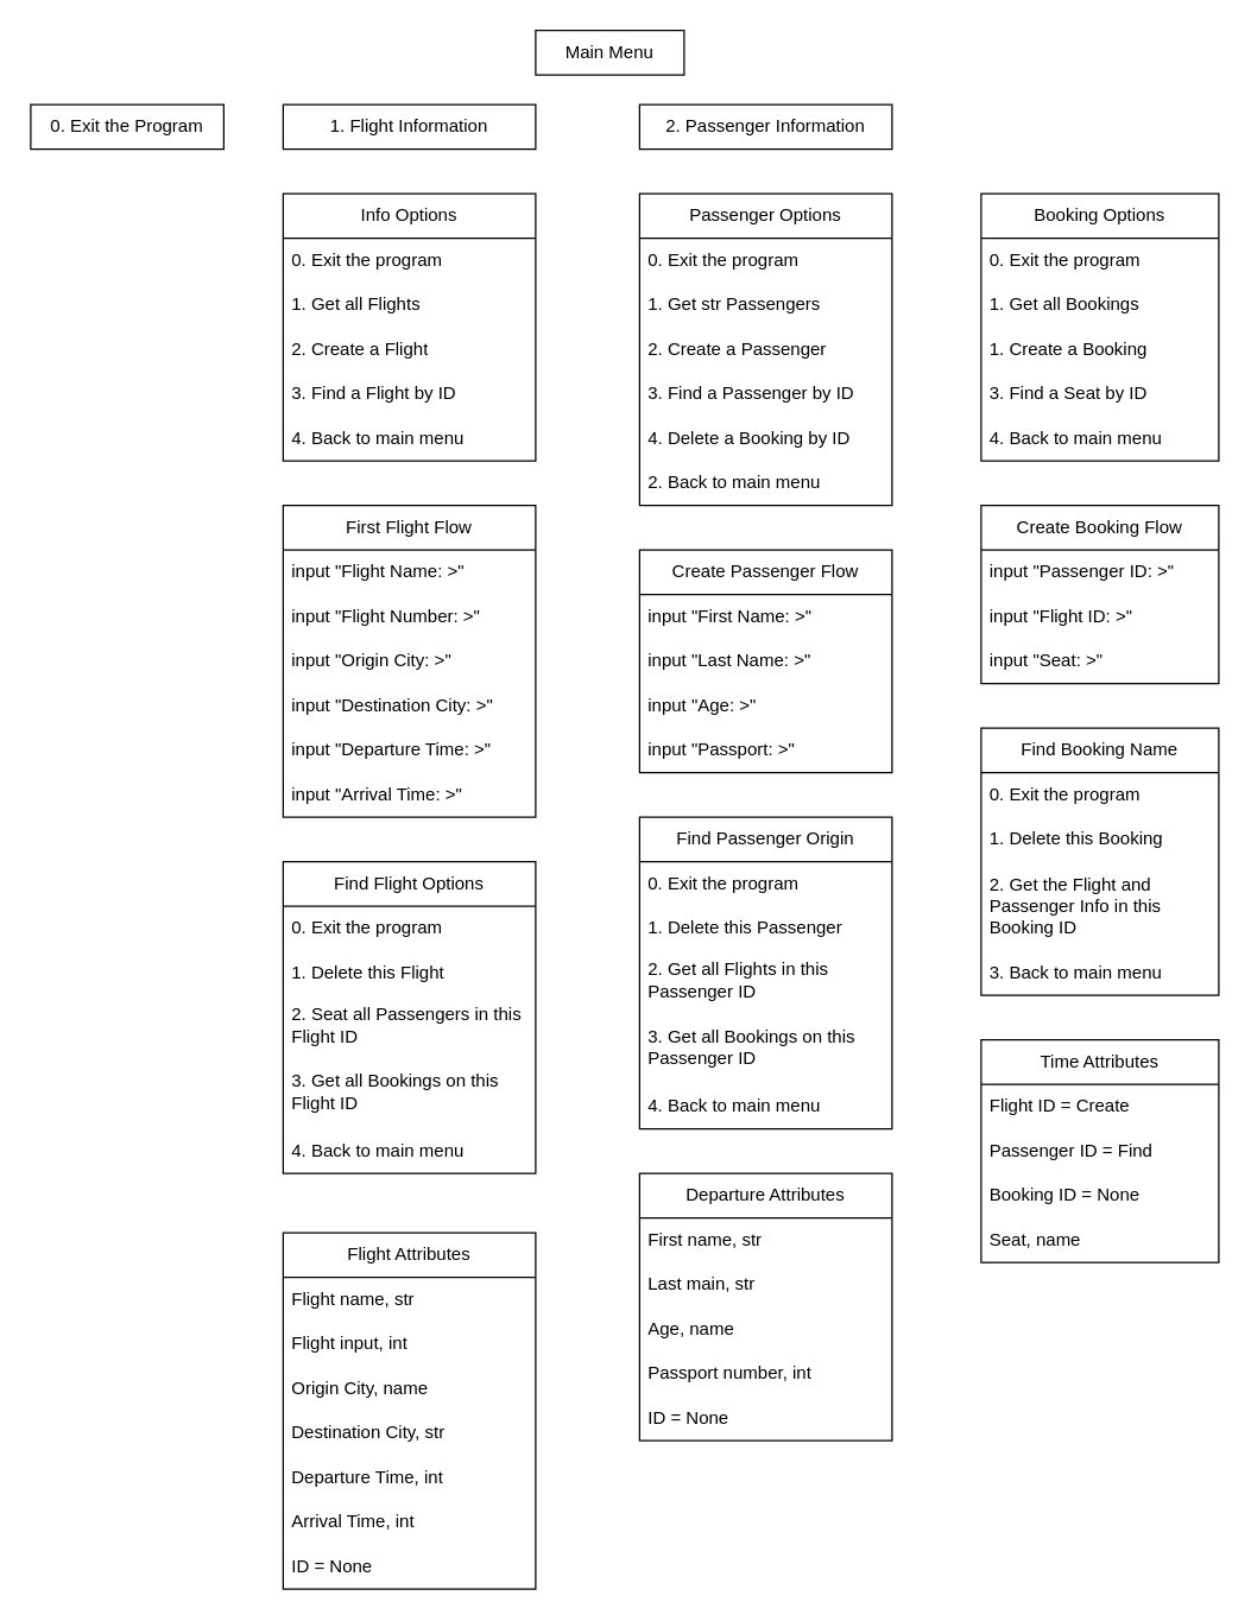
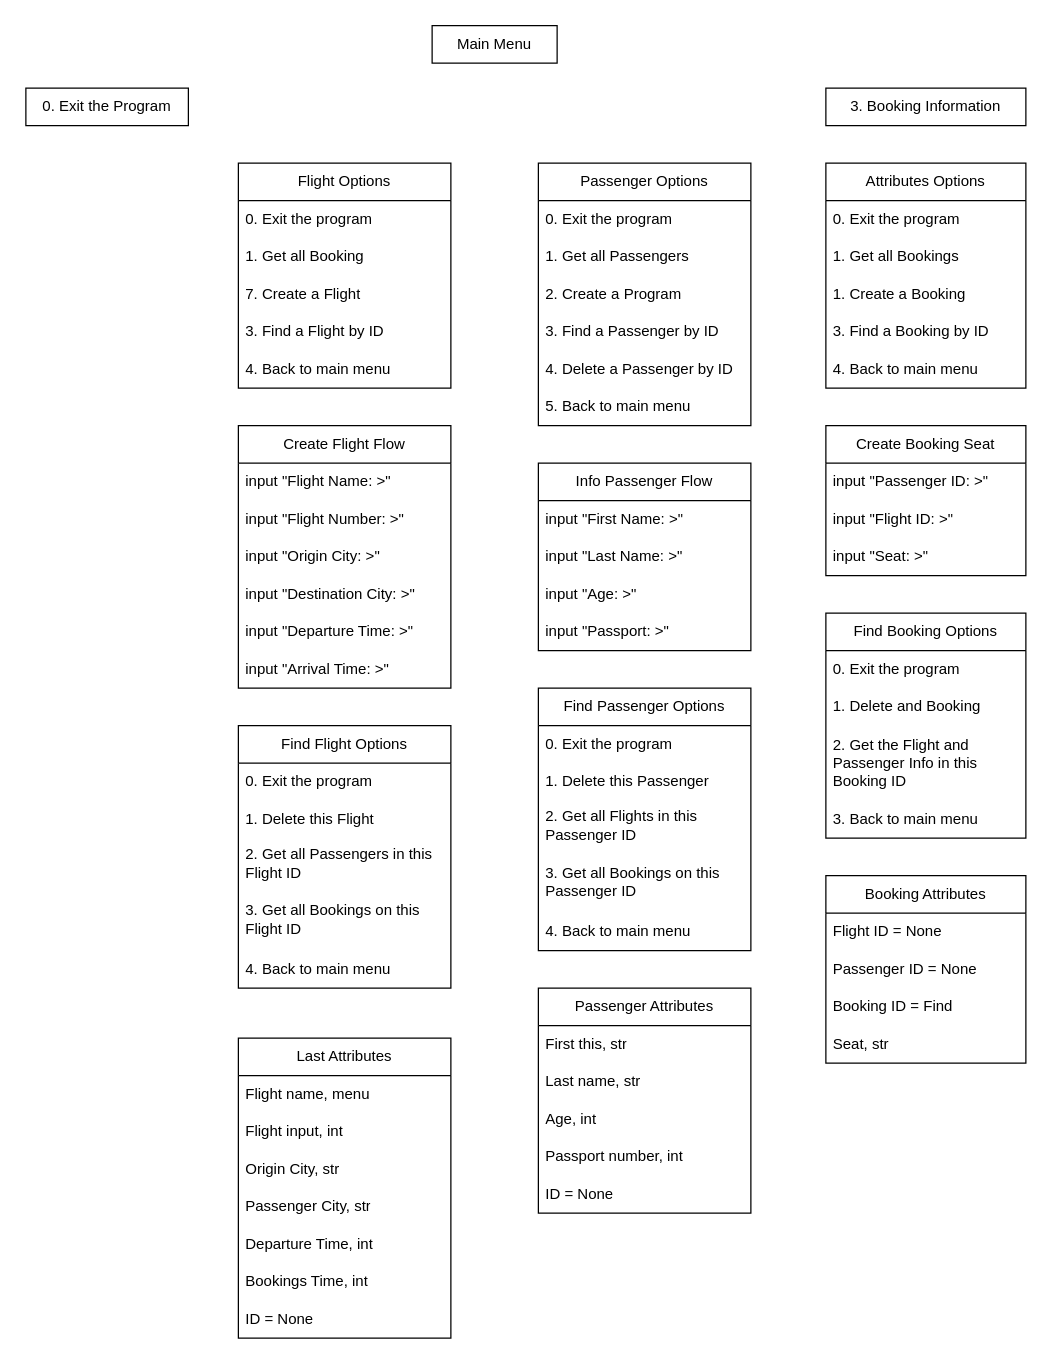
- <mxCell id="2" value="Main Menu" style="text;html=1;strokeColor=default;fillColor=none;align=center;verticalAlign=middle;whiteSpace=wrap;rounded=0;" parent="1" vertex="1"><mxGeometry x="360" y="20" width="100" height="30" as="geometry" /></mxCell>
+ <mxCell id="2" value="Main Menu" style="text;html=1;strokeColor=default;fillColor=none;align=center;verticalAlign=middle;whiteSpace=wrap;rounded=0;" parent="1" vertex="1"><mxGeometry x="345" y="20" width="100" height="30" as="geometry" /></mxCell>
- <mxCell id="4" value="1. Flight Information" style="text;html=1;strokeColor=default;fillColor=none;align=center;verticalAlign=middle;whiteSpace=wrap;rounded=0;" parent="1" vertex="1"><mxGeometry x="190" y="70" width="170" height="30" as="geometry" /></mxCell>
- <mxCell id="3" value="2. Passenger Information" style="text;html=1;strokeColor=default;fillColor=none;align=center;verticalAlign=middle;whiteSpace=wrap;rounded=0;" parent="1" vertex="1"><mxGeometry x="430" y="70" width="170" height="30" as="geometry" /></mxCell>
+ <mxCell id="76" value="3. Booking Information" style="text;html=1;strokeColor=default;fillColor=none;align=center;verticalAlign=middle;whiteSpace=wrap;rounded=0;" parent="1" vertex="1"><mxGeometry x="660" y="70" width="160" height="30" as="geometry" /></mxCell>
- <mxCell id="19" value="Info Options" style="swimlane;fontStyle=0;childLayout=stackLayout;horizontal=1;startSize=30;horizontalStack=0;resizeParent=1;resizeParentMax=0;resizeLast=0;collapsible=1;marginBottom=0;whiteSpace=wrap;html=1;" parent="1" vertex="1"><mxGeometry x="190" y="130" width="170" height="180" as="geometry"><mxRectangle x="40" y="-720" width="110" height="30" as="alternateBounds" /></mxGeometry></mxCell>
+ <mxCell id="19" value="Flight Options" style="swimlane;fontStyle=0;childLayout=stackLayout;horizontal=1;startSize=30;horizontalStack=0;resizeParent=1;resizeParentMax=0;resizeLast=0;collapsible=1;marginBottom=0;whiteSpace=wrap;html=1;" parent="1" vertex="1"><mxGeometry x="190" y="130" width="170" height="180" as="geometry"><mxRectangle x="40" y="-720" width="110" height="30" as="alternateBounds" /></mxGeometry></mxCell>
- <mxCell id="61" value="Booking Options" style="swimlane;fontStyle=0;childLayout=stackLayout;horizontal=1;startSize=30;horizontalStack=0;resizeParent=1;resizeParentMax=0;resizeLast=0;collapsible=1;marginBottom=0;whiteSpace=wrap;html=1;" parent="1" vertex="1"><mxGeometry x="660" y="130" width="160" height="180" as="geometry" /></mxCell>
+ <mxCell id="61" value="Attributes Options" style="swimlane;fontStyle=0;childLayout=stackLayout;horizontal=1;startSize=30;horizontalStack=0;resizeParent=1;resizeParentMax=0;resizeLast=0;collapsible=1;marginBottom=0;whiteSpace=wrap;html=1;" parent="1" vertex="1"><mxGeometry x="660" y="130" width="160" height="180" as="geometry" /></mxCell>
- <mxCell id="21" value="1. Get all Flights" style="text;strokeColor=none;fillColor=none;align=left;verticalAlign=middle;spacingLeft=4;spacingRight=4;overflow=hidden;points=[[0,0.5],[1,0.5]];portConstraint=eastwest;rotatable=0;whiteSpace=wrap;html=1;" parent="19" vertex="1"><mxGeometry y="60" width="170" height="30" as="geometry" /></mxCell>
+ <mxCell id="21" value="1. Get all Booking" style="text;strokeColor=none;fillColor=none;align=left;verticalAlign=middle;spacingLeft=4;spacingRight=4;overflow=hidden;points=[[0,0.5],[1,0.5]];portConstraint=eastwest;rotatable=0;whiteSpace=wrap;html=1;" parent="19" vertex="1"><mxGeometry y="60" width="170" height="30" as="geometry" /></mxCell>
- <mxCell id="27" value="1. Get str Passengers" style="text;strokeColor=none;fillColor=none;align=left;verticalAlign=middle;spacingLeft=4;spacingRight=4;overflow=hidden;points=[[0,0.5],[1,0.5]];portConstraint=eastwest;rotatable=0;whiteSpace=wrap;html=1;" parent="25" vertex="1"><mxGeometry y="60" width="170" height="30" as="geometry" /></mxCell>
+ <mxCell id="27" value="1. Get all Passengers" style="text;strokeColor=none;fillColor=none;align=left;verticalAlign=middle;spacingLeft=4;spacingRight=4;overflow=hidden;points=[[0,0.5],[1,0.5]];portConstraint=eastwest;rotatable=0;whiteSpace=wrap;html=1;" parent="25" vertex="1"><mxGeometry y="60" width="170" height="30" as="geometry" /></mxCell>
- <mxCell id="22" value="2. Create a Flight" style="text;strokeColor=none;fillColor=none;align=left;verticalAlign=middle;spacingLeft=4;spacingRight=4;overflow=hidden;points=[[0,0.5],[1,0.5]];portConstraint=eastwest;rotatable=0;whiteSpace=wrap;html=1;" parent="19" vertex="1"><mxGeometry y="90" width="170" height="30" as="geometry" /></mxCell>
+ <mxCell id="22" value="7. Create a Flight" style="text;strokeColor=none;fillColor=none;align=left;verticalAlign=middle;spacingLeft=4;spacingRight=4;overflow=hidden;points=[[0,0.5],[1,0.5]];portConstraint=eastwest;rotatable=0;whiteSpace=wrap;html=1;" parent="19" vertex="1"><mxGeometry y="90" width="170" height="30" as="geometry" /></mxCell>
- <mxCell id="28" value="2. Create a Passenger" style="text;strokeColor=none;fillColor=none;align=left;verticalAlign=middle;spacingLeft=4;spacingRight=4;overflow=hidden;points=[[0,0.5],[1,0.5]];portConstraint=eastwest;rotatable=0;whiteSpace=wrap;html=1;" parent="25" vertex="1"><mxGeometry y="90" width="170" height="30" as="geometry" /></mxCell>
+ <mxCell id="28" value="2. Create a Program" style="text;strokeColor=none;fillColor=none;align=left;verticalAlign=middle;spacingLeft=4;spacingRight=4;overflow=hidden;points=[[0,0.5],[1,0.5]];portConstraint=eastwest;rotatable=0;whiteSpace=wrap;html=1;" parent="25" vertex="1"><mxGeometry y="90" width="170" height="30" as="geometry" /></mxCell>
- <mxCell id="65" value="3. Find a Seat by ID" style="text;strokeColor=none;fillColor=none;align=left;verticalAlign=middle;spacingLeft=4;spacingRight=4;overflow=hidden;points=[[0,0.5],[1,0.5]];portConstraint=eastwest;rotatable=0;whiteSpace=wrap;html=1;" parent="61" vertex="1"><mxGeometry y="120" width="160" height="30" as="geometry" /></mxCell>
+ <mxCell id="65" value="3. Find a Booking by ID" style="text;strokeColor=none;fillColor=none;align=left;verticalAlign=middle;spacingLeft=4;spacingRight=4;overflow=hidden;points=[[0,0.5],[1,0.5]];portConstraint=eastwest;rotatable=0;whiteSpace=wrap;html=1;" parent="61" vertex="1"><mxGeometry y="120" width="160" height="30" as="geometry" /></mxCell>
- <mxCell id="30" value="4. Delete a Booking by ID" style="text;strokeColor=none;fillColor=none;align=left;verticalAlign=middle;spacingLeft=4;spacingRight=4;overflow=hidden;points=[[0,0.5],[1,0.5]];portConstraint=eastwest;rotatable=0;whiteSpace=wrap;html=1;" parent="25" vertex="1"><mxGeometry y="150" width="170" height="30" as="geometry" /></mxCell>
+ <mxCell id="30" value="4. Delete a Passenger by ID" style="text;strokeColor=none;fillColor=none;align=left;verticalAlign=middle;spacingLeft=4;spacingRight=4;overflow=hidden;points=[[0,0.5],[1,0.5]];portConstraint=eastwest;rotatable=0;whiteSpace=wrap;html=1;" parent="25" vertex="1"><mxGeometry y="150" width="170" height="30" as="geometry" /></mxCell>
- <mxCell id="31" value="2. Back to main menu" style="text;strokeColor=none;fillColor=none;align=left;verticalAlign=middle;spacingLeft=4;spacingRight=4;overflow=hidden;points=[[0,0.5],[1,0.5]];portConstraint=eastwest;rotatable=0;whiteSpace=wrap;html=1;" parent="25" vertex="1"><mxGeometry y="180" width="170" height="30" as="geometry" /></mxCell>
+ <mxCell id="31" value="5. Back to main menu" style="text;strokeColor=none;fillColor=none;align=left;verticalAlign=middle;spacingLeft=4;spacingRight=4;overflow=hidden;points=[[0,0.5],[1,0.5]];portConstraint=eastwest;rotatable=0;whiteSpace=wrap;html=1;" parent="25" vertex="1"><mxGeometry y="180" width="170" height="30" as="geometry" /></mxCell>
- <mxCell id="49" value="First Flight Flow" style="swimlane;fontStyle=0;childLayout=stackLayout;horizontal=1;startSize=30;horizontalStack=0;resizeParent=1;resizeParentMax=0;resizeLast=0;collapsible=1;marginBottom=0;whiteSpace=wrap;html=1;" parent="1" vertex="1"><mxGeometry x="190" y="340" width="170" height="210" as="geometry" /></mxCell>
+ <mxCell id="49" value="Create Flight Flow" style="swimlane;fontStyle=0;childLayout=stackLayout;horizontal=1;startSize=30;horizontalStack=0;resizeParent=1;resizeParentMax=0;resizeLast=0;collapsible=1;marginBottom=0;whiteSpace=wrap;html=1;" parent="1" vertex="1"><mxGeometry x="190" y="340" width="170" height="210" as="geometry" /></mxCell>
- <mxCell id="67" value="Create Booking Flow" style="swimlane;fontStyle=0;childLayout=stackLayout;horizontal=1;startSize=30;horizontalStack=0;resizeParent=1;resizeParentMax=0;resizeLast=0;collapsible=1;marginBottom=0;whiteSpace=wrap;html=1;" parent="1" vertex="1"><mxGeometry x="660" y="340" width="160" height="120" as="geometry" /></mxCell>
+ <mxCell id="67" value="Create Booking Seat" style="swimlane;fontStyle=0;childLayout=stackLayout;horizontal=1;startSize=30;horizontalStack=0;resizeParent=1;resizeParentMax=0;resizeLast=0;collapsible=1;marginBottom=0;whiteSpace=wrap;html=1;" parent="1" vertex="1"><mxGeometry x="660" y="340" width="160" height="120" as="geometry" /></mxCell>
- <mxCell id="56" value="Create Passenger Flow" style="swimlane;fontStyle=0;childLayout=stackLayout;horizontal=1;startSize=30;horizontalStack=0;resizeParent=1;resizeParentMax=0;resizeLast=0;collapsible=1;marginBottom=0;whiteSpace=wrap;html=1;" parent="1" vertex="1"><mxGeometry x="430" y="370" width="170" height="150" as="geometry" /></mxCell>
+ <mxCell id="56" value="Info Passenger Flow" style="swimlane;fontStyle=0;childLayout=stackLayout;horizontal=1;startSize=30;horizontalStack=0;resizeParent=1;resizeParentMax=0;resizeLast=0;collapsible=1;marginBottom=0;whiteSpace=wrap;html=1;" parent="1" vertex="1"><mxGeometry x="430" y="370" width="170" height="150" as="geometry" /></mxCell>
- <mxCell id="71" value="Find Booking Name" style="swimlane;fontStyle=0;childLayout=stackLayout;horizontal=1;startSize=30;horizontalStack=0;resizeParent=1;resizeParentMax=0;resizeLast=0;collapsible=1;marginBottom=0;whiteSpace=wrap;html=1;" parent="1" vertex="1"><mxGeometry x="660" y="490" width="160" height="180" as="geometry" /></mxCell>
+ <mxCell id="71" value="Find Booking Options" style="swimlane;fontStyle=0;childLayout=stackLayout;horizontal=1;startSize=30;horizontalStack=0;resizeParent=1;resizeParentMax=0;resizeLast=0;collapsible=1;marginBottom=0;whiteSpace=wrap;html=1;" parent="1" vertex="1"><mxGeometry x="660" y="490" width="160" height="180" as="geometry" /></mxCell>
- <mxCell id="43" value="Find Passenger Origin" style="swimlane;fontStyle=0;childLayout=stackLayout;horizontal=1;startSize=30;horizontalStack=0;resizeParent=1;resizeParentMax=0;resizeLast=0;collapsible=1;marginBottom=0;whiteSpace=wrap;html=1;" parent="1" vertex="1"><mxGeometry x="430" y="550" width="170" height="210" as="geometry" /></mxCell>
+ <mxCell id="43" value="Find Passenger Options" style="swimlane;fontStyle=0;childLayout=stackLayout;horizontal=1;startSize=30;horizontalStack=0;resizeParent=1;resizeParentMax=0;resizeLast=0;collapsible=1;marginBottom=0;whiteSpace=wrap;html=1;" parent="1" vertex="1"><mxGeometry x="430" y="550" width="170" height="210" as="geometry" /></mxCell>
- <mxCell id="73" value="1. Delete this Booking" style="text;strokeColor=none;fillColor=none;align=left;verticalAlign=middle;spacingLeft=4;spacingRight=4;overflow=hidden;points=[[0,0.5],[1,0.5]];portConstraint=eastwest;rotatable=0;whiteSpace=wrap;html=1;" parent="71" vertex="1"><mxGeometry y="60" width="160" height="30" as="geometry" /></mxCell>
+ <mxCell id="73" value="1. Delete and Booking" style="text;strokeColor=none;fillColor=none;align=left;verticalAlign=middle;spacingLeft=4;spacingRight=4;overflow=hidden;points=[[0,0.5],[1,0.5]];portConstraint=eastwest;rotatable=0;whiteSpace=wrap;html=1;" parent="71" vertex="1"><mxGeometry y="60" width="160" height="30" as="geometry" /></mxCell>
- <mxCell id="40" value="2. Seat all Passengers in this Flight ID" style="text;strokeColor=none;fillColor=none;align=left;verticalAlign=middle;spacingLeft=4;spacingRight=4;overflow=hidden;points=[[0,0.5],[1,0.5]];portConstraint=eastwest;rotatable=0;whiteSpace=wrap;html=1;" parent="37" vertex="1"><mxGeometry y="90" width="170" height="40" as="geometry" /></mxCell>
+ <mxCell id="40" value="2. Get all Passengers in this Flight ID" style="text;strokeColor=none;fillColor=none;align=left;verticalAlign=middle;spacingLeft=4;spacingRight=4;overflow=hidden;points=[[0,0.5],[1,0.5]];portConstraint=eastwest;rotatable=0;whiteSpace=wrap;html=1;" parent="37" vertex="1"><mxGeometry y="90" width="170" height="40" as="geometry" /></mxCell>
- <mxCell id="32" value="Time Attributes" style="swimlane;fontStyle=0;childLayout=stackLayout;horizontal=1;startSize=30;horizontalStack=0;resizeParent=1;resizeParentMax=0;resizeLast=0;collapsible=1;marginBottom=0;whiteSpace=wrap;html=1;" parent="1" vertex="1"><mxGeometry x="660" y="700" width="160" height="150" as="geometry" /></mxCell>
+ <mxCell id="32" value="Booking Attributes" style="swimlane;fontStyle=0;childLayout=stackLayout;horizontal=1;startSize=30;horizontalStack=0;resizeParent=1;resizeParentMax=0;resizeLast=0;collapsible=1;marginBottom=0;whiteSpace=wrap;html=1;" parent="1" vertex="1"><mxGeometry x="660" y="700" width="160" height="150" as="geometry" /></mxCell>
- <mxCell id="33" value="Flight ID = Create" style="text;strokeColor=none;fillColor=none;align=left;verticalAlign=middle;spacingLeft=4;spacingRight=4;overflow=hidden;points=[[0,0.5],[1,0.5]];portConstraint=eastwest;rotatable=0;whiteSpace=wrap;html=1;" parent="32" vertex="1"><mxGeometry y="30" width="160" height="30" as="geometry" /></mxCell>
+ <mxCell id="33" value="Flight ID = None" style="text;strokeColor=none;fillColor=none;align=left;verticalAlign=middle;spacingLeft=4;spacingRight=4;overflow=hidden;points=[[0,0.5],[1,0.5]];portConstraint=eastwest;rotatable=0;whiteSpace=wrap;html=1;" parent="32" vertex="1"><mxGeometry y="30" width="160" height="30" as="geometry" /></mxCell>
- <mxCell id="34" value="Passenger ID = Find" style="text;strokeColor=none;fillColor=none;align=left;verticalAlign=middle;spacingLeft=4;spacingRight=4;overflow=hidden;points=[[0,0.5],[1,0.5]];portConstraint=eastwest;rotatable=0;whiteSpace=wrap;html=1;" parent="32" vertex="1"><mxGeometry y="60" width="160" height="30" as="geometry" /></mxCell>
+ <mxCell id="34" value="Passenger ID = None" style="text;strokeColor=none;fillColor=none;align=left;verticalAlign=middle;spacingLeft=4;spacingRight=4;overflow=hidden;points=[[0,0.5],[1,0.5]];portConstraint=eastwest;rotatable=0;whiteSpace=wrap;html=1;" parent="32" vertex="1"><mxGeometry y="60" width="160" height="30" as="geometry" /></mxCell>
- <mxCell id="5" value="Departure Attributes" style="swimlane;fontStyle=0;childLayout=stackLayout;horizontal=1;startSize=30;horizontalStack=0;resizeParent=1;resizeParentMax=0;resizeLast=0;collapsible=1;marginBottom=0;whiteSpace=wrap;html=1;" parent="1" vertex="1"><mxGeometry x="430" y="790" width="170" height="180" as="geometry" /></mxCell>
+ <mxCell id="5" value="Passenger Attributes" style="swimlane;fontStyle=0;childLayout=stackLayout;horizontal=1;startSize=30;horizontalStack=0;resizeParent=1;resizeParentMax=0;resizeLast=0;collapsible=1;marginBottom=0;whiteSpace=wrap;html=1;" parent="1" vertex="1"><mxGeometry x="430" y="790" width="170" height="180" as="geometry" /></mxCell>
- <mxCell id="35" value="Booking ID = None" style="text;strokeColor=none;fillColor=none;align=left;verticalAlign=middle;spacingLeft=4;spacingRight=4;overflow=hidden;points=[[0,0.5],[1,0.5]];portConstraint=eastwest;rotatable=0;whiteSpace=wrap;html=1;" parent="32" vertex="1"><mxGeometry y="90" width="160" height="30" as="geometry" /></mxCell>
+ <mxCell id="35" value="Booking ID = Find" style="text;strokeColor=none;fillColor=none;align=left;verticalAlign=middle;spacingLeft=4;spacingRight=4;overflow=hidden;points=[[0,0.5],[1,0.5]];portConstraint=eastwest;rotatable=0;whiteSpace=wrap;html=1;" parent="32" vertex="1"><mxGeometry y="90" width="160" height="30" as="geometry" /></mxCell>
- <mxCell id="6" value="First name, str" style="text;strokeColor=none;fillColor=none;align=left;verticalAlign=middle;spacingLeft=4;spacingRight=4;overflow=hidden;points=[[0,0.5],[1,0.5]];portConstraint=eastwest;rotatable=0;whiteSpace=wrap;html=1;" parent="5" vertex="1"><mxGeometry y="30" width="170" height="30" as="geometry" /></mxCell>
+ <mxCell id="6" value="First this, str" style="text;strokeColor=none;fillColor=none;align=left;verticalAlign=middle;spacingLeft=4;spacingRight=4;overflow=hidden;points=[[0,0.5],[1,0.5]];portConstraint=eastwest;rotatable=0;whiteSpace=wrap;html=1;" parent="5" vertex="1"><mxGeometry y="30" width="170" height="30" as="geometry" /></mxCell>
- <mxCell id="36" value="Seat, name" style="text;strokeColor=none;fillColor=none;align=left;verticalAlign=middle;spacingLeft=4;spacingRight=4;overflow=hidden;points=[[0,0.5],[1,0.5]];portConstraint=eastwest;rotatable=0;whiteSpace=wrap;html=1;" parent="32" vertex="1"><mxGeometry y="120" width="160" height="30" as="geometry" /></mxCell>
+ <mxCell id="36" value="Seat, str" style="text;strokeColor=none;fillColor=none;align=left;verticalAlign=middle;spacingLeft=4;spacingRight=4;overflow=hidden;points=[[0,0.5],[1,0.5]];portConstraint=eastwest;rotatable=0;whiteSpace=wrap;html=1;" parent="32" vertex="1"><mxGeometry y="120" width="160" height="30" as="geometry" /></mxCell>
- <mxCell id="11" value="Flight Attributes" style="swimlane;fontStyle=0;childLayout=stackLayout;horizontal=1;startSize=30;horizontalStack=0;resizeParent=1;resizeParentMax=0;resizeLast=0;collapsible=1;marginBottom=0;whiteSpace=wrap;html=1;" parent="1" vertex="1"><mxGeometry x="190" y="830" width="170" height="240" as="geometry" /></mxCell>
+ <mxCell id="11" value="Last Attributes" style="swimlane;fontStyle=0;childLayout=stackLayout;horizontal=1;startSize=30;horizontalStack=0;resizeParent=1;resizeParentMax=0;resizeLast=0;collapsible=1;marginBottom=0;whiteSpace=wrap;html=1;" parent="1" vertex="1"><mxGeometry x="190" y="830" width="170" height="240" as="geometry" /></mxCell>
- <mxCell id="7" value="Last main, str" style="text;strokeColor=none;fillColor=none;align=left;verticalAlign=middle;spacingLeft=4;spacingRight=4;overflow=hidden;points=[[0,0.5],[1,0.5]];portConstraint=eastwest;rotatable=0;whiteSpace=wrap;html=1;" parent="5" vertex="1"><mxGeometry y="60" width="170" height="30" as="geometry" /></mxCell>
+ <mxCell id="7" value="Last name, str" style="text;strokeColor=none;fillColor=none;align=left;verticalAlign=middle;spacingLeft=4;spacingRight=4;overflow=hidden;points=[[0,0.5],[1,0.5]];portConstraint=eastwest;rotatable=0;whiteSpace=wrap;html=1;" parent="5" vertex="1"><mxGeometry y="60" width="170" height="30" as="geometry" /></mxCell>
- <mxCell id="12" value="Flight name, str" style="text;strokeColor=none;fillColor=none;align=left;verticalAlign=middle;spacingLeft=4;spacingRight=4;overflow=hidden;points=[[0,0.5],[1,0.5]];portConstraint=eastwest;rotatable=0;whiteSpace=wrap;html=1;" parent="11" vertex="1"><mxGeometry y="30" width="170" height="30" as="geometry" /></mxCell>
+ <mxCell id="12" value="Flight name, menu" style="text;strokeColor=none;fillColor=none;align=left;verticalAlign=middle;spacingLeft=4;spacingRight=4;overflow=hidden;points=[[0,0.5],[1,0.5]];portConstraint=eastwest;rotatable=0;whiteSpace=wrap;html=1;" parent="11" vertex="1"><mxGeometry y="30" width="170" height="30" as="geometry" /></mxCell>
- <mxCell id="8" value="Age, name" style="text;strokeColor=none;fillColor=none;align=left;verticalAlign=middle;spacingLeft=4;spacingRight=4;overflow=hidden;points=[[0,0.5],[1,0.5]];portConstraint=eastwest;rotatable=0;whiteSpace=wrap;html=1;" parent="5" vertex="1"><mxGeometry y="90" width="170" height="30" as="geometry" /></mxCell>
+ <mxCell id="8" value="Age, int" style="text;strokeColor=none;fillColor=none;align=left;verticalAlign=middle;spacingLeft=4;spacingRight=4;overflow=hidden;points=[[0,0.5],[1,0.5]];portConstraint=eastwest;rotatable=0;whiteSpace=wrap;html=1;" parent="5" vertex="1"><mxGeometry y="90" width="170" height="30" as="geometry" /></mxCell>
- <mxCell id="14" value="Origin City, name" style="text;strokeColor=none;fillColor=none;align=left;verticalAlign=middle;spacingLeft=4;spacingRight=4;overflow=hidden;points=[[0,0.5],[1,0.5]];portConstraint=eastwest;rotatable=0;whiteSpace=wrap;html=1;" parent="11" vertex="1"><mxGeometry y="90" width="170" height="30" as="geometry" /></mxCell>
+ <mxCell id="14" value="Origin City, str" style="text;strokeColor=none;fillColor=none;align=left;verticalAlign=middle;spacingLeft=4;spacingRight=4;overflow=hidden;points=[[0,0.5],[1,0.5]];portConstraint=eastwest;rotatable=0;whiteSpace=wrap;html=1;" parent="11" vertex="1"><mxGeometry y="90" width="170" height="30" as="geometry" /></mxCell>
- <mxCell id="15" value="Destination City, str" style="text;strokeColor=none;fillColor=none;align=left;verticalAlign=middle;spacingLeft=4;spacingRight=4;overflow=hidden;points=[[0,0.5],[1,0.5]];portConstraint=eastwest;rotatable=0;whiteSpace=wrap;html=1;" parent="11" vertex="1"><mxGeometry y="120" width="170" height="30" as="geometry" /></mxCell>
+ <mxCell id="15" value="Passenger City, str" style="text;strokeColor=none;fillColor=none;align=left;verticalAlign=middle;spacingLeft=4;spacingRight=4;overflow=hidden;points=[[0,0.5],[1,0.5]];portConstraint=eastwest;rotatable=0;whiteSpace=wrap;html=1;" parent="11" vertex="1"><mxGeometry y="120" width="170" height="30" as="geometry" /></mxCell>
- <mxCell id="17" value="Arrival Time, int" style="text;strokeColor=none;fillColor=none;align=left;verticalAlign=middle;spacingLeft=4;spacingRight=4;overflow=hidden;points=[[0,0.5],[1,0.5]];portConstraint=eastwest;rotatable=0;whiteSpace=wrap;html=1;" parent="11" vertex="1"><mxGeometry y="180" width="170" height="30" as="geometry" /></mxCell>
+ <mxCell id="17" value="Bookings Time, int" style="text;strokeColor=none;fillColor=none;align=left;verticalAlign=middle;spacingLeft=4;spacingRight=4;overflow=hidden;points=[[0,0.5],[1,0.5]];portConstraint=eastwest;rotatable=0;whiteSpace=wrap;html=1;" parent="11" vertex="1"><mxGeometry y="180" width="170" height="30" as="geometry" /></mxCell>
